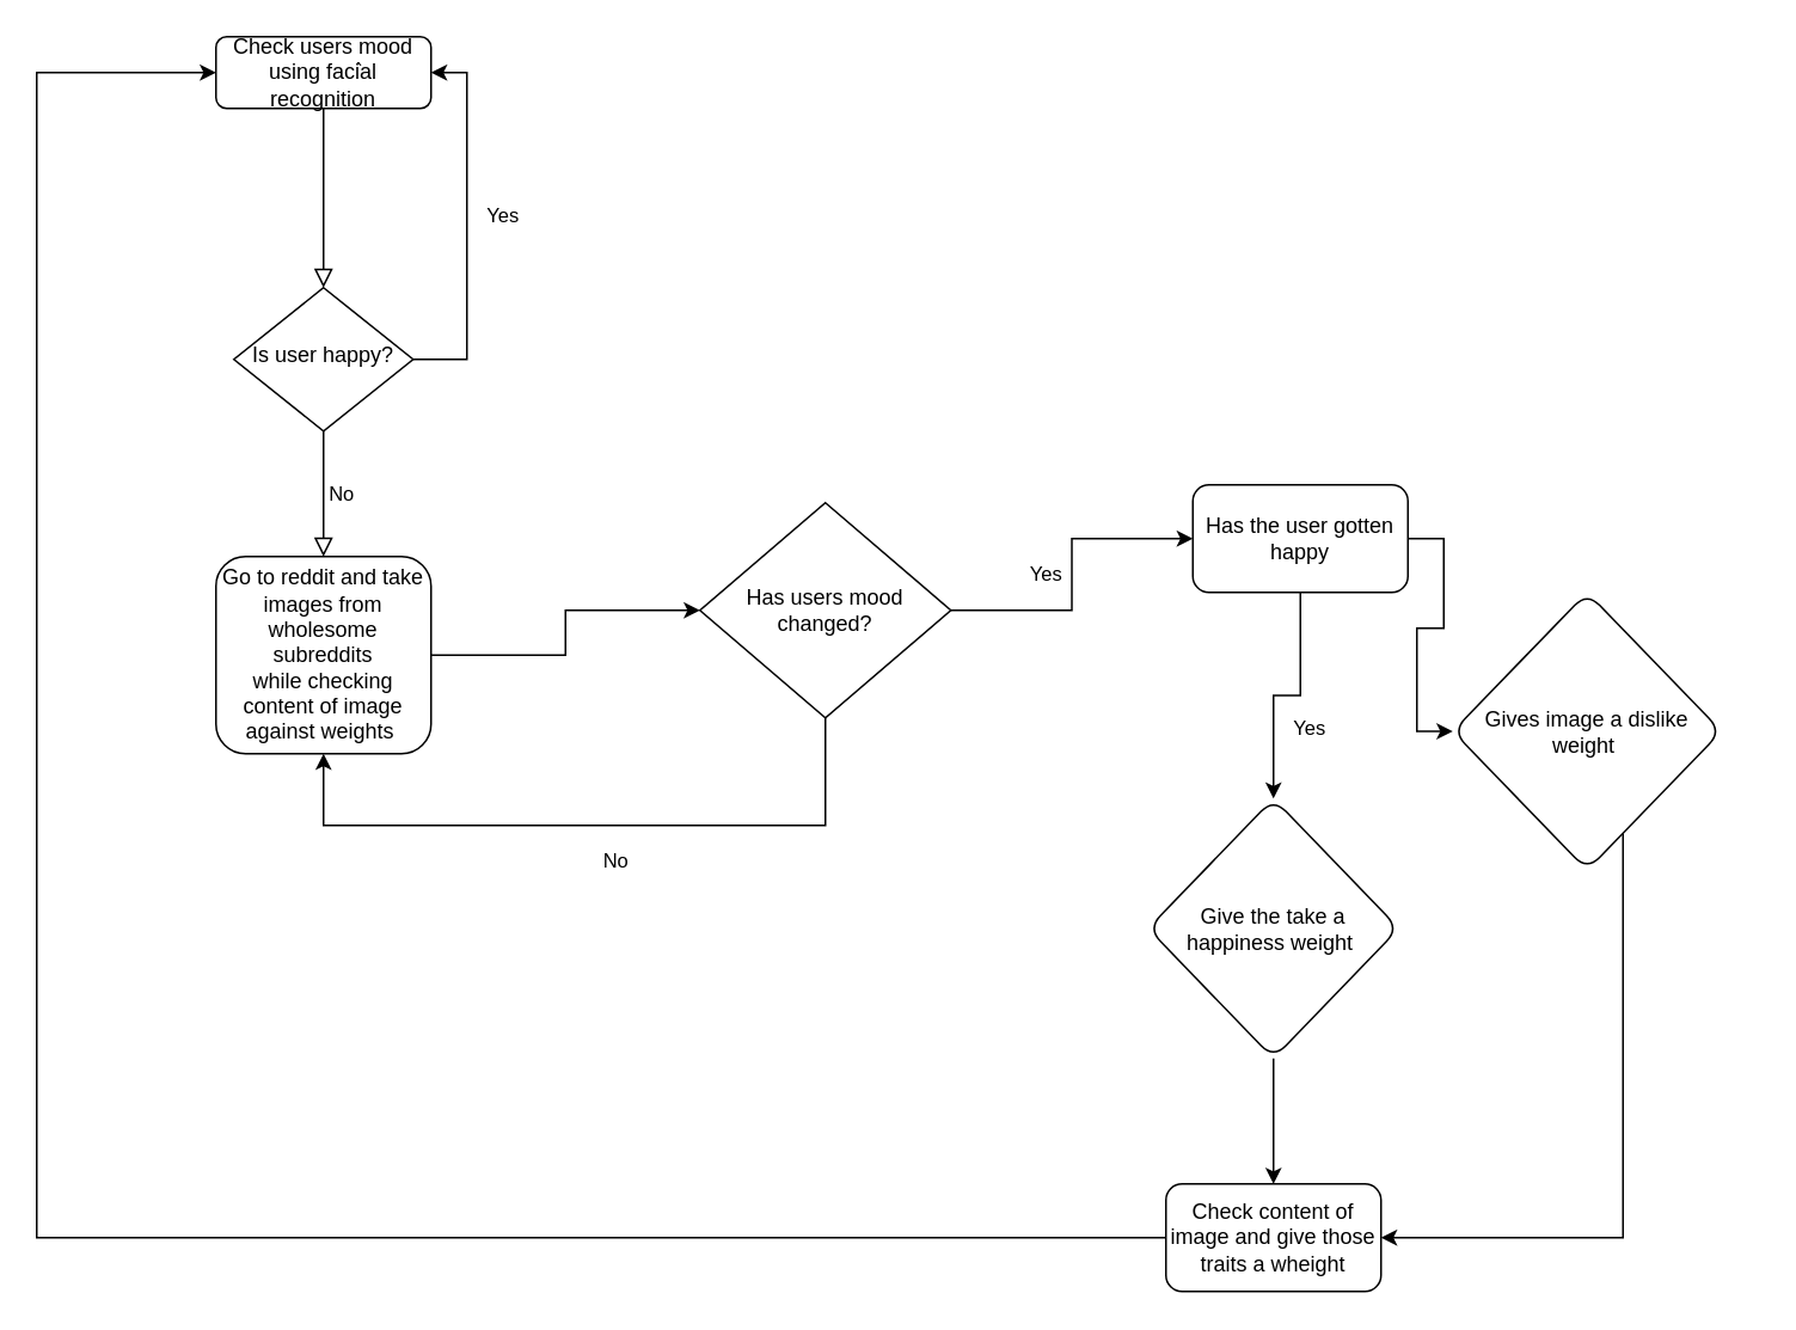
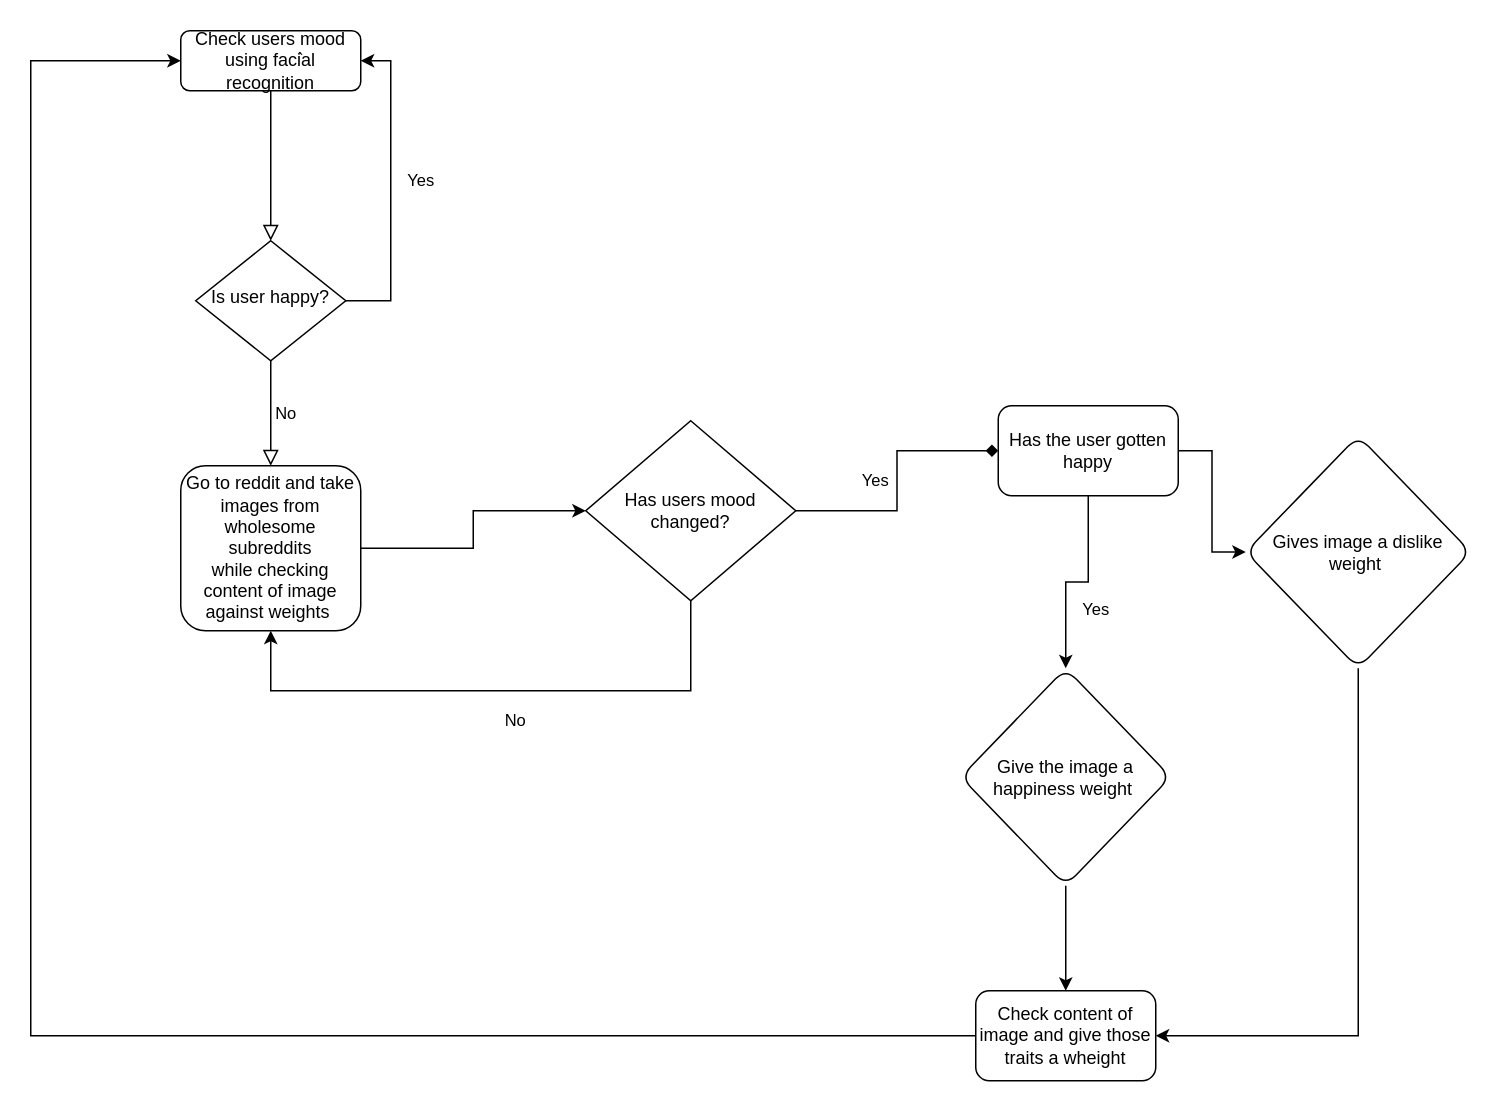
- <mxCell id="11" value="Yes" style="edgeStyle=orthogonalEdgeStyle;rounded=0;orthogonalLoop=1;jettySize=auto;html=1;entryX=0;entryY=0.5;entryDx=0;entryDy=0;" edge="1" parent="1" source="12" target="15"><mxGeometry y="15" relative="1" as="geometry"><mxPoint as="offset" /></mxGeometry></mxCell>
+ <mxCell id="11" value="Yes" style="edgeStyle=orthogonalEdgeStyle;rounded=0;orthogonalLoop=1;jettySize=auto;html=1;entryX=0;entryY=0.5;entryDx=0;entryDy=0;endArrow=diamond;" edge="1" parent="1" source="12" target="15"><mxGeometry y="15" relative="1" as="geometry"><mxPoint as="offset" /></mxGeometry></mxCell>
- <mxCell id="21" value="Gives image a dislike weight&amp;nbsp;" style="rhombus;whiteSpace=wrap;html=1;rounded=1;" vertex="1" parent="1"><mxGeometry x="810" y="330" width="150" height="155" as="geometry" /></mxCell>
+ <mxCell id="21" value="Gives image a dislike weight&amp;nbsp;" style="rhombus;whiteSpace=wrap;html=1;rounded=1;" vertex="1" parent="1"><mxGeometry x="830" y="290" width="150" height="155" as="geometry" /></mxCell>
- <mxCell id="17" value="Give the take a happiness weight&amp;nbsp;" style="rhombus;whiteSpace=wrap;html=1;rounded=1;" vertex="1" parent="1"><mxGeometry x="640" y="445" width="140" height="145" as="geometry" /></mxCell>
+ <mxCell id="17" value="Give the image a happiness weight&amp;nbsp;" style="rhombus;whiteSpace=wrap;html=1;rounded=1;" vertex="1" parent="1"><mxGeometry x="640" y="445" width="140" height="145" as="geometry" /></mxCell>
